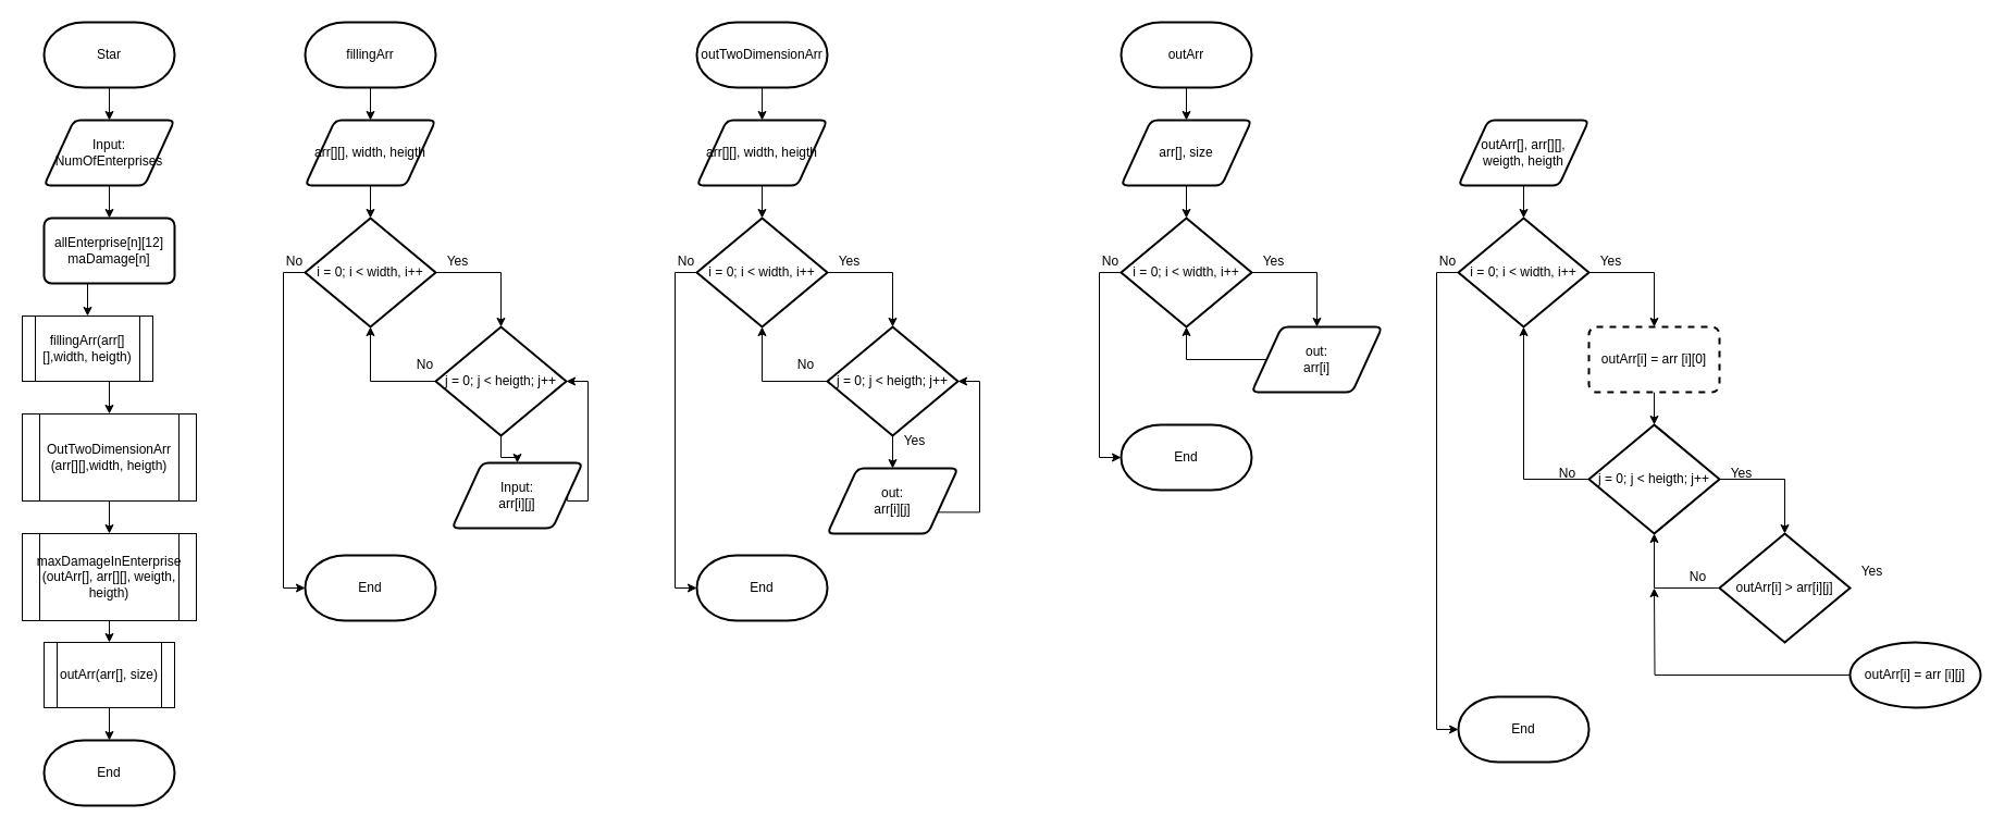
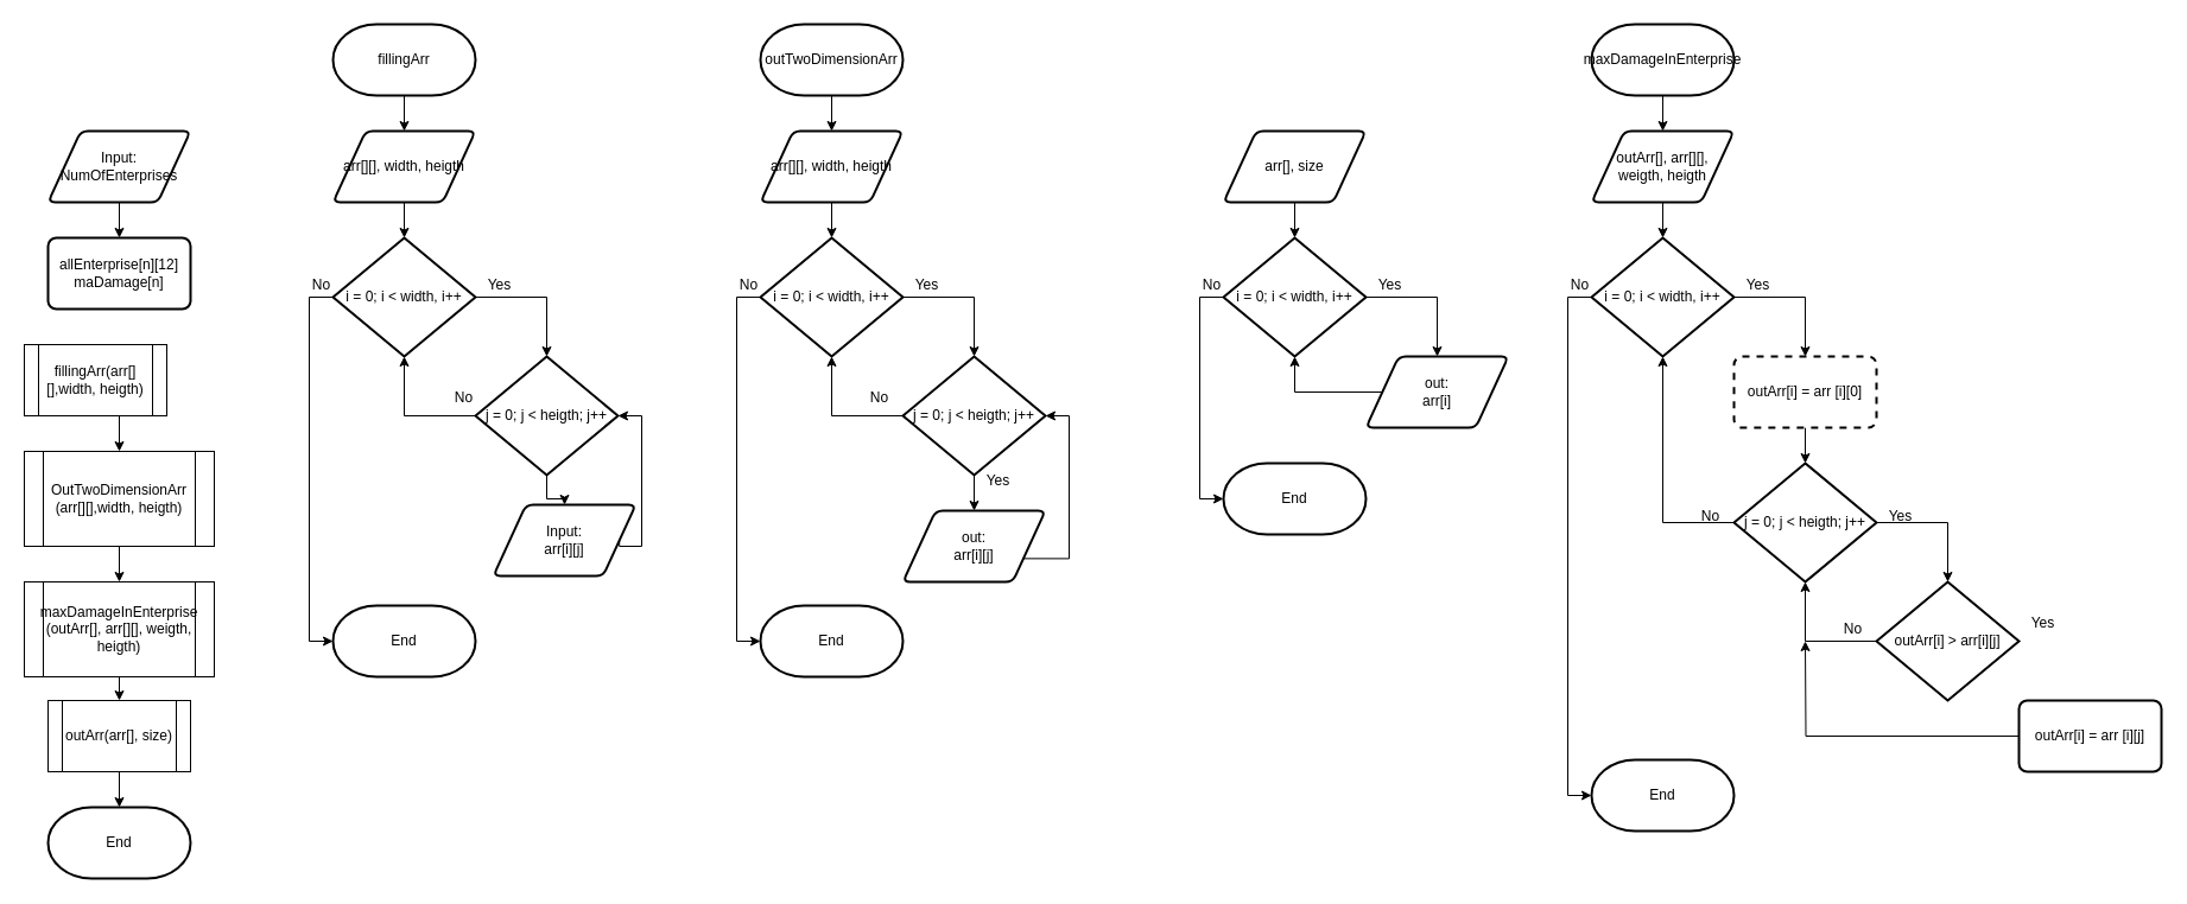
- <mxCell id="3" value="Star" style="strokeWidth=2;html=1;shape=mxgraph.flowchart.terminator;whiteSpace=wrap;" parent="1" vertex="1"><mxGeometry x="40" y="20" width="120" height="60" as="geometry" /></mxCell>
- <mxCell id="44" value="outArr" style="strokeWidth=2;html=1;shape=mxgraph.flowchart.terminator;whiteSpace=wrap;" vertex="1" parent="1"><mxGeometry x="1030" y="20" width="120" height="60" as="geometry" /></mxCell>
+ <mxCell id="63" value="maxDamageInEnterprise&lt;br&gt;" style="strokeWidth=2;html=1;shape=mxgraph.flowchart.terminator;whiteSpace=wrap;" vertex="1" parent="1"><mxGeometry x="1340" y="20" width="120" height="60" as="geometry" /></mxCell>
- <mxCell id="2" style="edgeStyle=orthogonalEdgeStyle;rounded=0;orthogonalLoop=1;jettySize=auto;html=1;exitX=0.5;exitY=1;exitDx=0;exitDy=0;exitPerimeter=0;entryX=0.5;entryY=0;entryDx=0;entryDy=0;" parent="1" source="3" target="5" edge="1"><mxGeometry relative="1" as="geometry" /></mxCell>
- <mxCell id="43" style="edgeStyle=orthogonalEdgeStyle;rounded=0;orthogonalLoop=1;jettySize=auto;html=1;exitX=0.5;exitY=1;exitDx=0;exitDy=0;exitPerimeter=0;entryX=0.5;entryY=0;entryDx=0;entryDy=0;" edge="1" parent="1" source="44" target="46"><mxGeometry relative="1" as="geometry" /></mxCell>
+ <mxCell id="62" style="edgeStyle=orthogonalEdgeStyle;rounded=0;orthogonalLoop=1;jettySize=auto;html=1;exitX=0.5;exitY=1;exitDx=0;exitDy=0;exitPerimeter=0;entryX=0.5;entryY=0;entryDx=0;entryDy=0;" edge="1" parent="1" source="63" target="65"><mxGeometry relative="1" as="geometry" /></mxCell>
- <mxCell id="6" style="edgeStyle=orthogonalEdgeStyle;rounded=0;orthogonalLoop=1;jettySize=auto;html=1;exitX=0.5;exitY=1;exitDx=0;exitDy=0;entryX=0.5;entryY=0;entryDx=0;entryDy=0;" edge="1" parent="1" source="7" target="9"><mxGeometry relative="1" as="geometry" /></mxCell>
- <mxCell id="82" value="outArr[i] = arr [i][j]" style="ellipse;whiteSpace=wrap;html=1;absoluteArcSize=1;arcSize=14;strokeWidth=2;" vertex="1" parent="1"><mxGeometry x="1700" y="590" width="120" height="60" as="geometry" /></mxCell>
+ <mxCell id="82" value="outArr[i] = arr [i][j]" style="rounded=1;whiteSpace=wrap;html=1;absoluteArcSize=1;arcSize=14;strokeWidth=2;" vertex="1" parent="1"><mxGeometry x="1700" y="590" width="120" height="60" as="geometry" /></mxCell>
